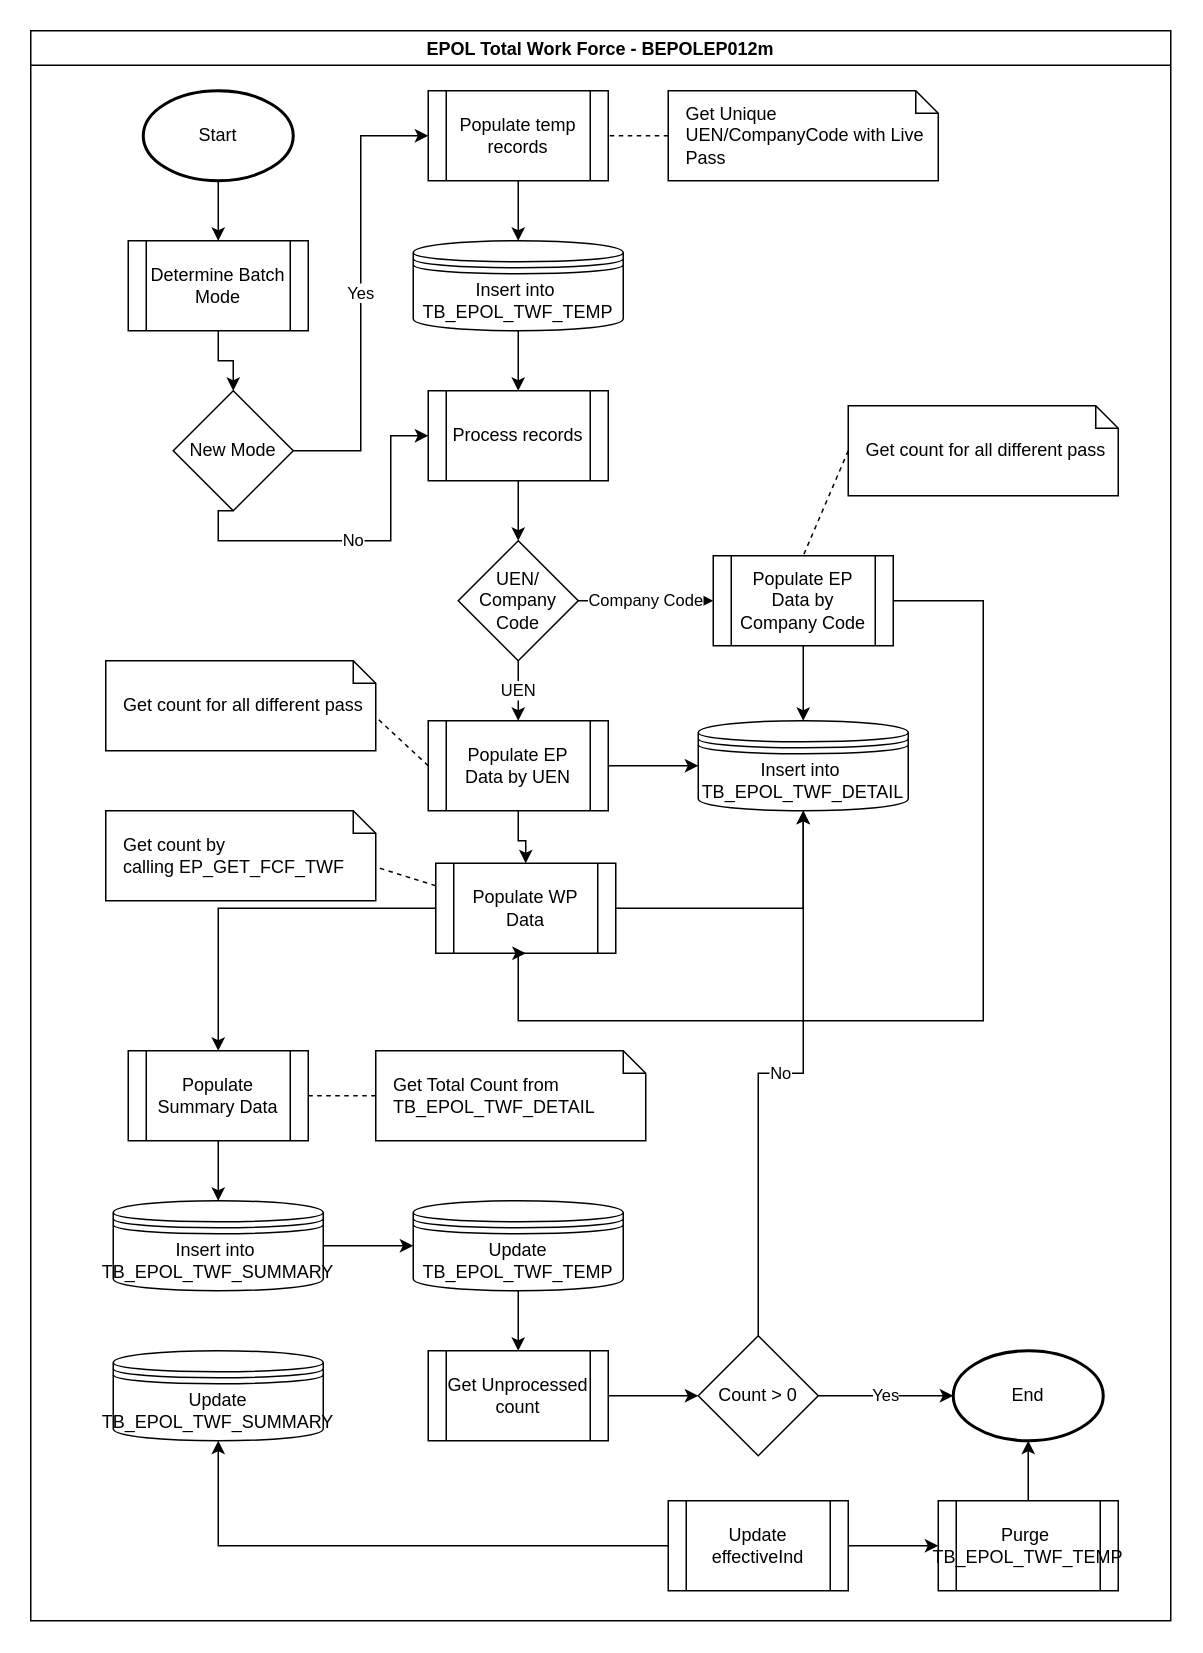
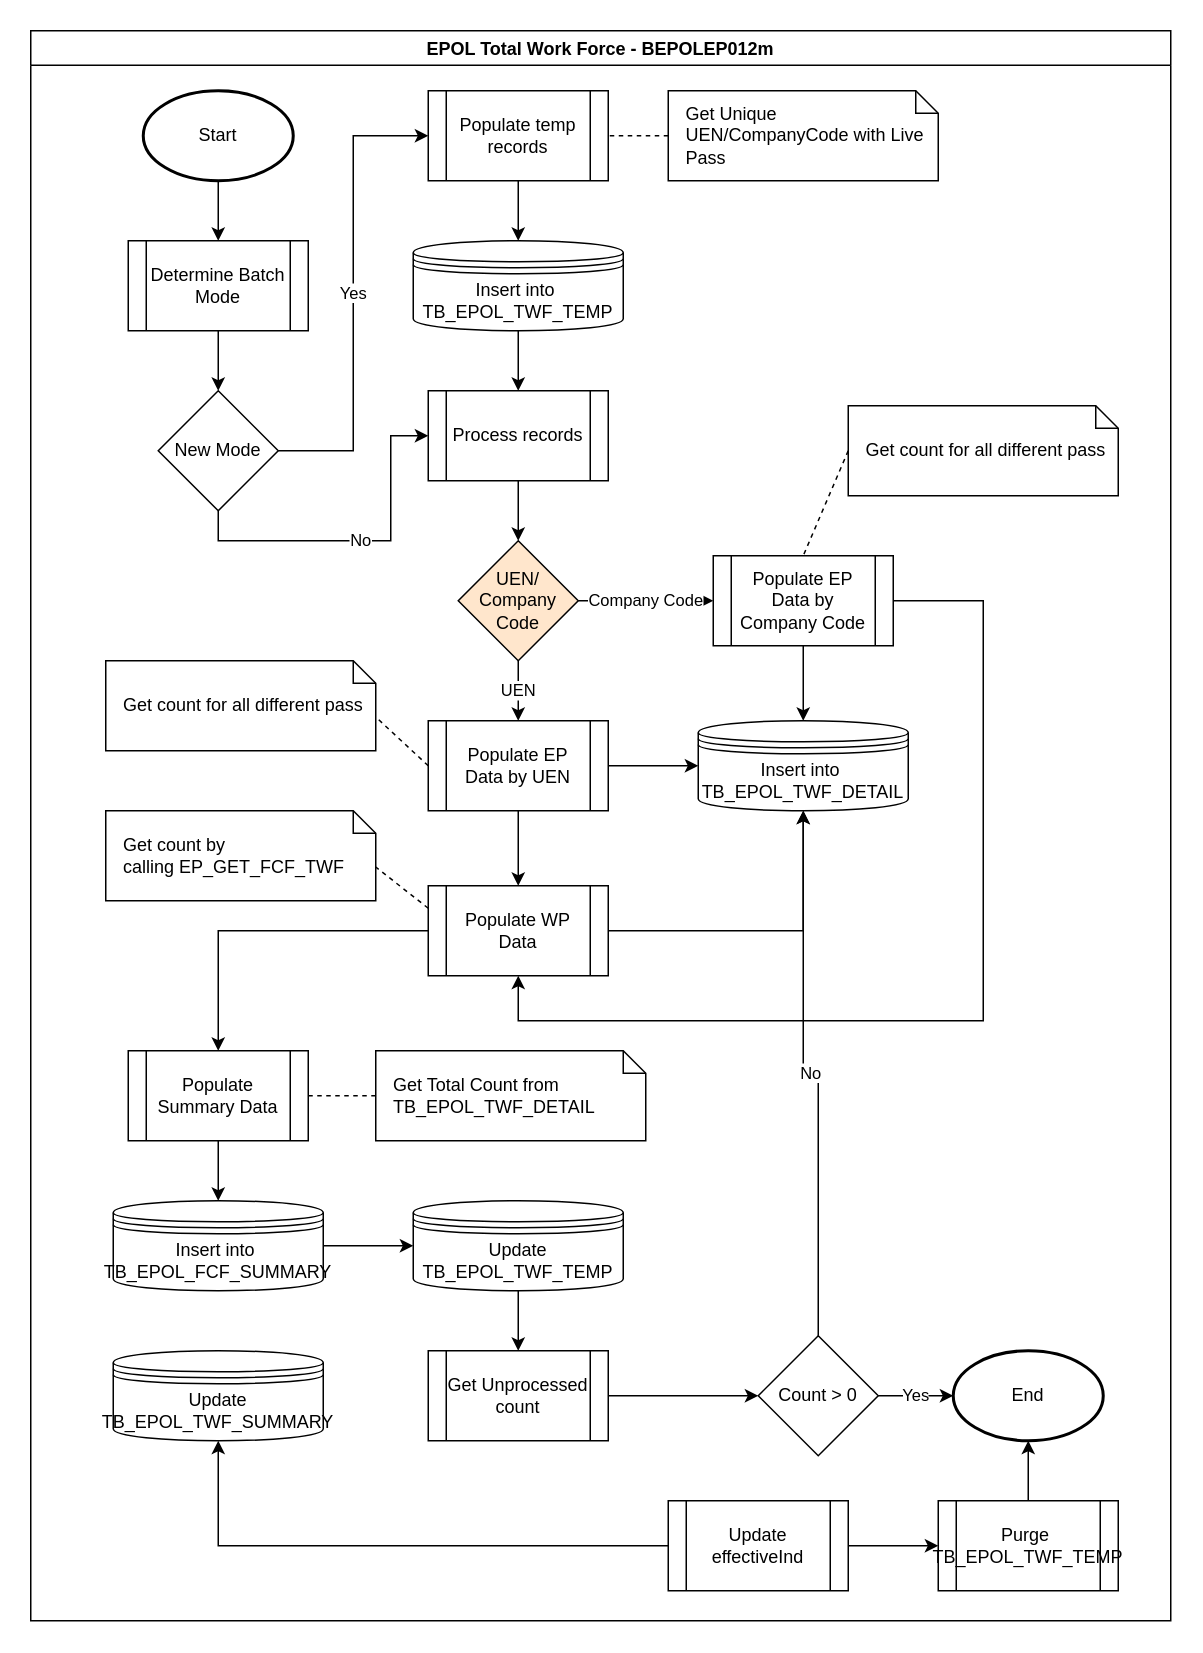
- <mxCell id="9" value="New Mode" style="rhombus;whiteSpace=wrap;html=1;" vertex="1" parent="2"><mxGeometry x="95" y="240" width="80" height="80" as="geometry" /></mxCell>
+ <mxCell id="9" value="New Mode" style="rhombus;whiteSpace=wrap;html=1;" vertex="1" parent="2"><mxGeometry x="85" y="240" width="80" height="80" as="geometry" /></mxCell>
- <mxCell id="26" value="UEN/ Company Code" style="rhombus;whiteSpace=wrap;html=1;" vertex="1" parent="2"><mxGeometry x="285" y="340" width="80" height="80" as="geometry" /></mxCell>
+ <mxCell id="26" value="UEN/ Company Code" style="rhombus;whiteSpace=wrap;html=1;fillColor=#ffe6cc;" vertex="1" parent="2"><mxGeometry x="285" y="340" width="80" height="80" as="geometry" /></mxCell>
- <mxCell id="23" value="Populate WP Data" style="shape=process;whiteSpace=wrap;html=1;backgroundOutline=1;" vertex="1" parent="2"><mxGeometry x="270" y="555" width="120" height="60" as="geometry" /></mxCell>
+ <mxCell id="23" value="Populate WP Data" style="shape=process;whiteSpace=wrap;html=1;backgroundOutline=1;" vertex="1" parent="2"><mxGeometry x="265" y="570" width="120" height="60" as="geometry" /></mxCell>
- <mxCell id="34" value="Insert into&amp;nbsp;&lt;br&gt;TB_EPOL_TWF_SUMMARY" style="shape=datastore;whiteSpace=wrap;html=1;" vertex="1" parent="2"><mxGeometry x="55" y="780" width="140" height="60" as="geometry" /></mxCell>
+ <mxCell id="34" value="Insert into&amp;nbsp;&lt;br&gt;TB_EPOL_FCF_SUMMARY" style="shape=datastore;whiteSpace=wrap;html=1;" vertex="1" parent="2"><mxGeometry x="55" y="780" width="140" height="60" as="geometry" /></mxCell>
- <mxCell id="47" value="Count &amp;gt; 0" style="rhombus;whiteSpace=wrap;html=1;" vertex="1" parent="2"><mxGeometry x="445" y="870" width="80" height="80" as="geometry" /></mxCell>
+ <mxCell id="47" value="Count &amp;gt; 0" style="rhombus;whiteSpace=wrap;html=1;" vertex="1" parent="2"><mxGeometry x="485" y="870" width="80" height="80" as="geometry" /></mxCell>
